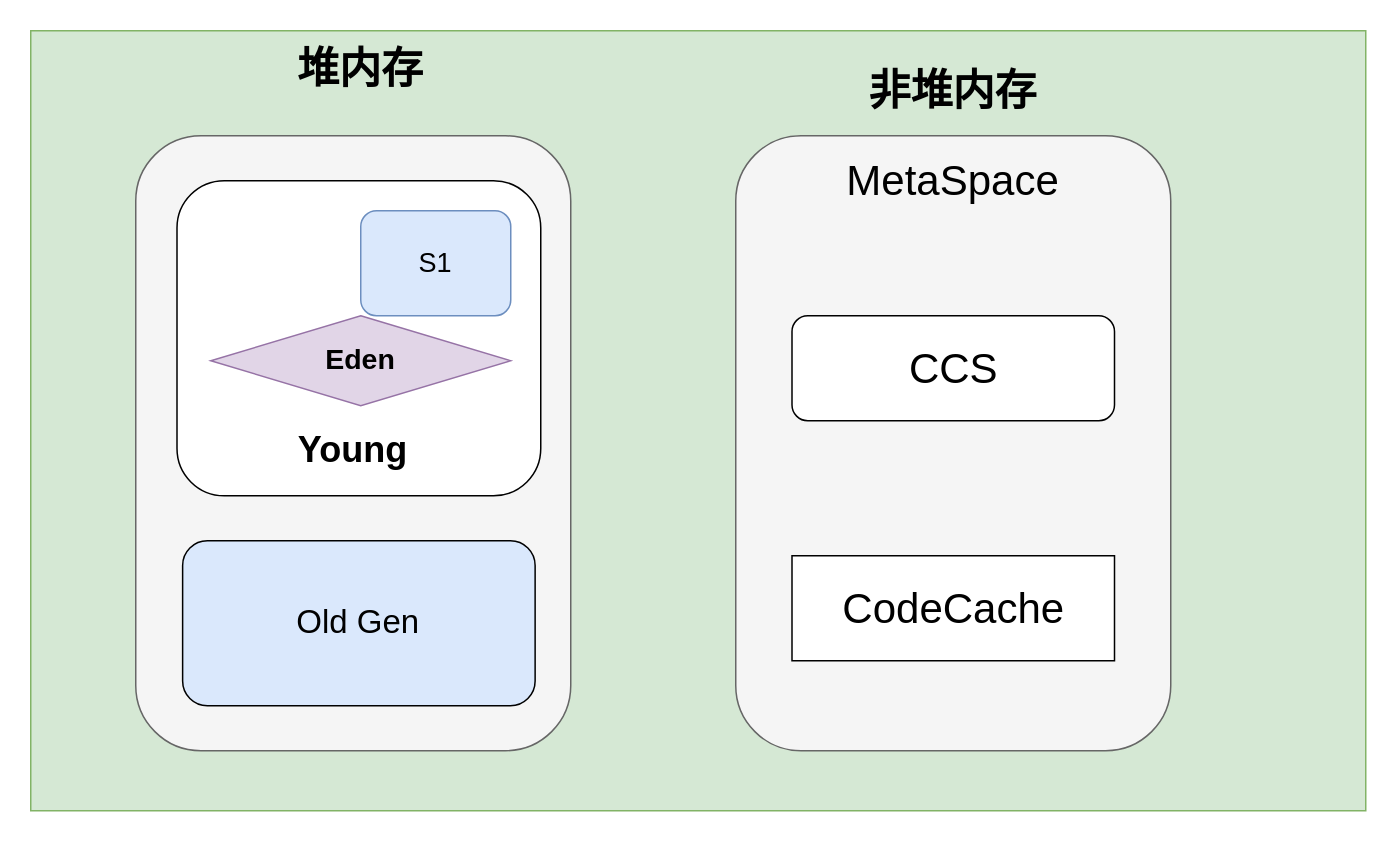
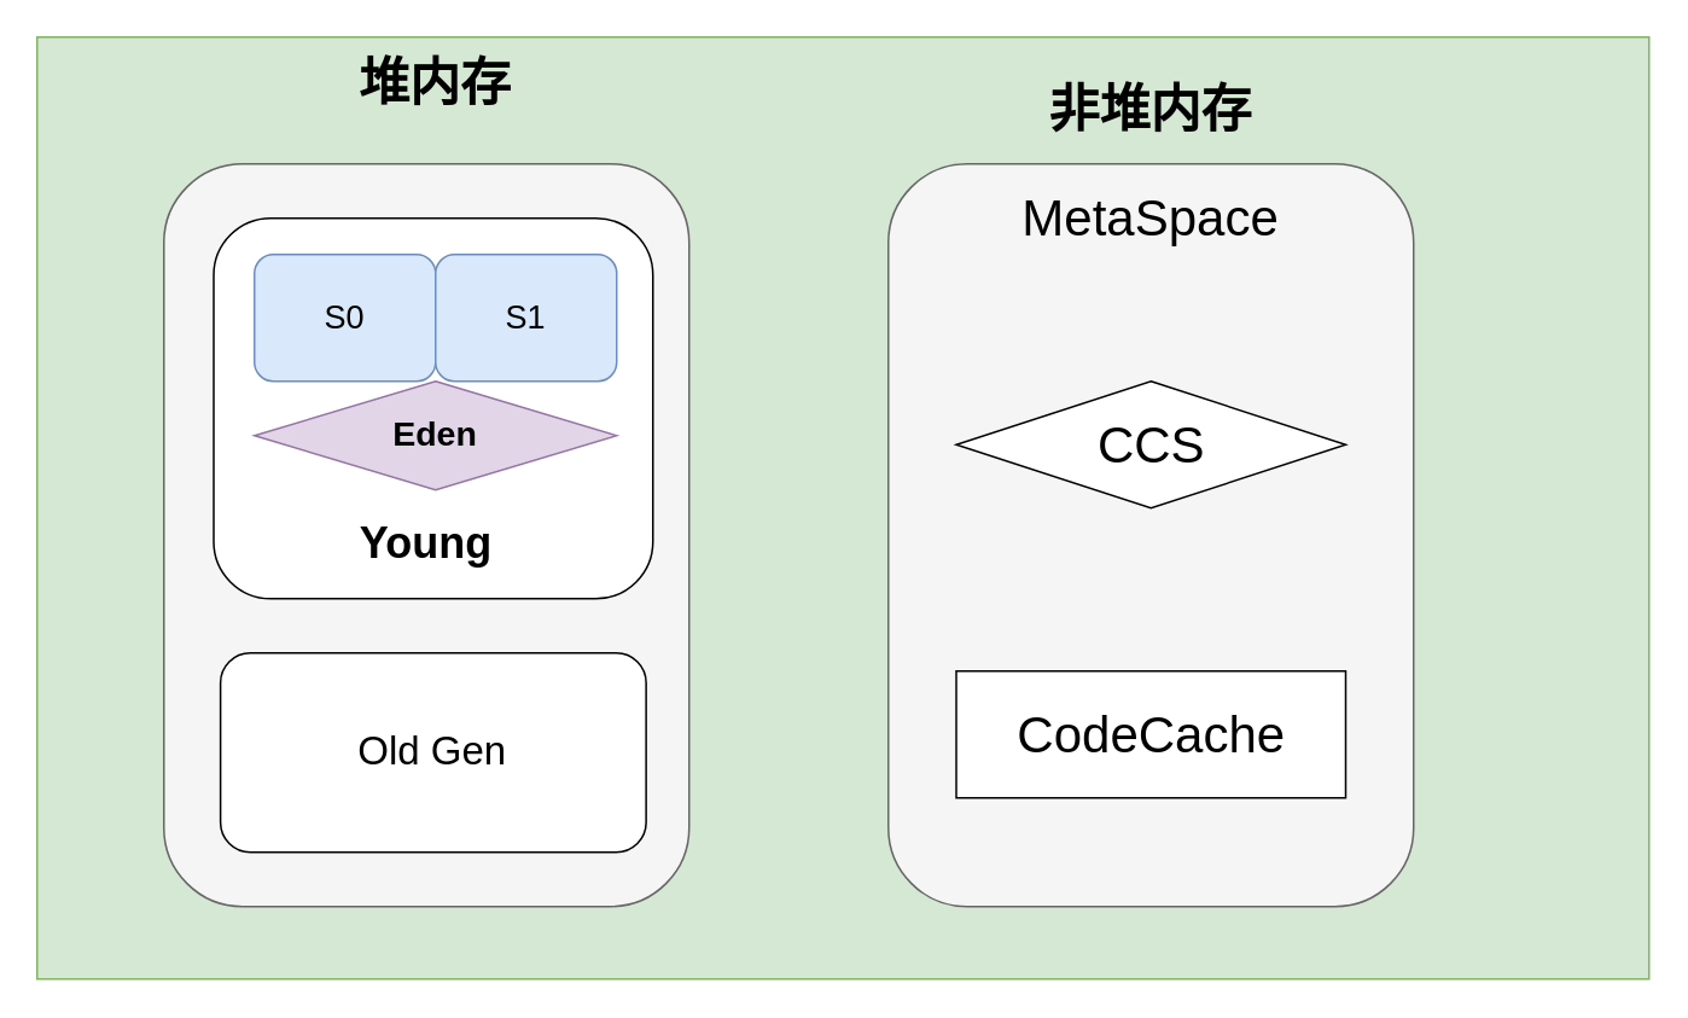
+ <mxCell id="5" value="S0" style="rounded=1;whiteSpace=wrap;html=1;fillColor=#dae8fc;strokeColor=#6c8ebf;fontSize=18;" vertex="1" parent="1"><mxGeometry x="140" y="140" width="100" height="70" as="geometry" /></mxCell>
- <mxCell id="14" value="CCS" style="rounded=1;whiteSpace=wrap;html=1;fontSize=28;" vertex="1" parent="1"><mxGeometry x="527.5" y="210" width="215" height="70" as="geometry" /></mxCell>
+ <mxCell id="14" value="CCS" style="rhombus;whiteSpace=wrap;html=1;fontSize=28;" vertex="1" parent="1"><mxGeometry x="527.5" y="210" width="215" height="70" as="geometry" /></mxCell>
- <mxCell id="9" value="Old Gen" style="rounded=1;whiteSpace=wrap;html=1;fontSize=22;fillColor=#dae8fc;" vertex="1" parent="1"><mxGeometry x="121.25" y="360" width="235" height="110" as="geometry" /></mxCell>
+ <mxCell id="9" value="Old Gen" style="rounded=1;whiteSpace=wrap;html=1;fontSize=22;" vertex="1" parent="1"><mxGeometry x="121.25" y="360" width="235" height="110" as="geometry" /></mxCell>
